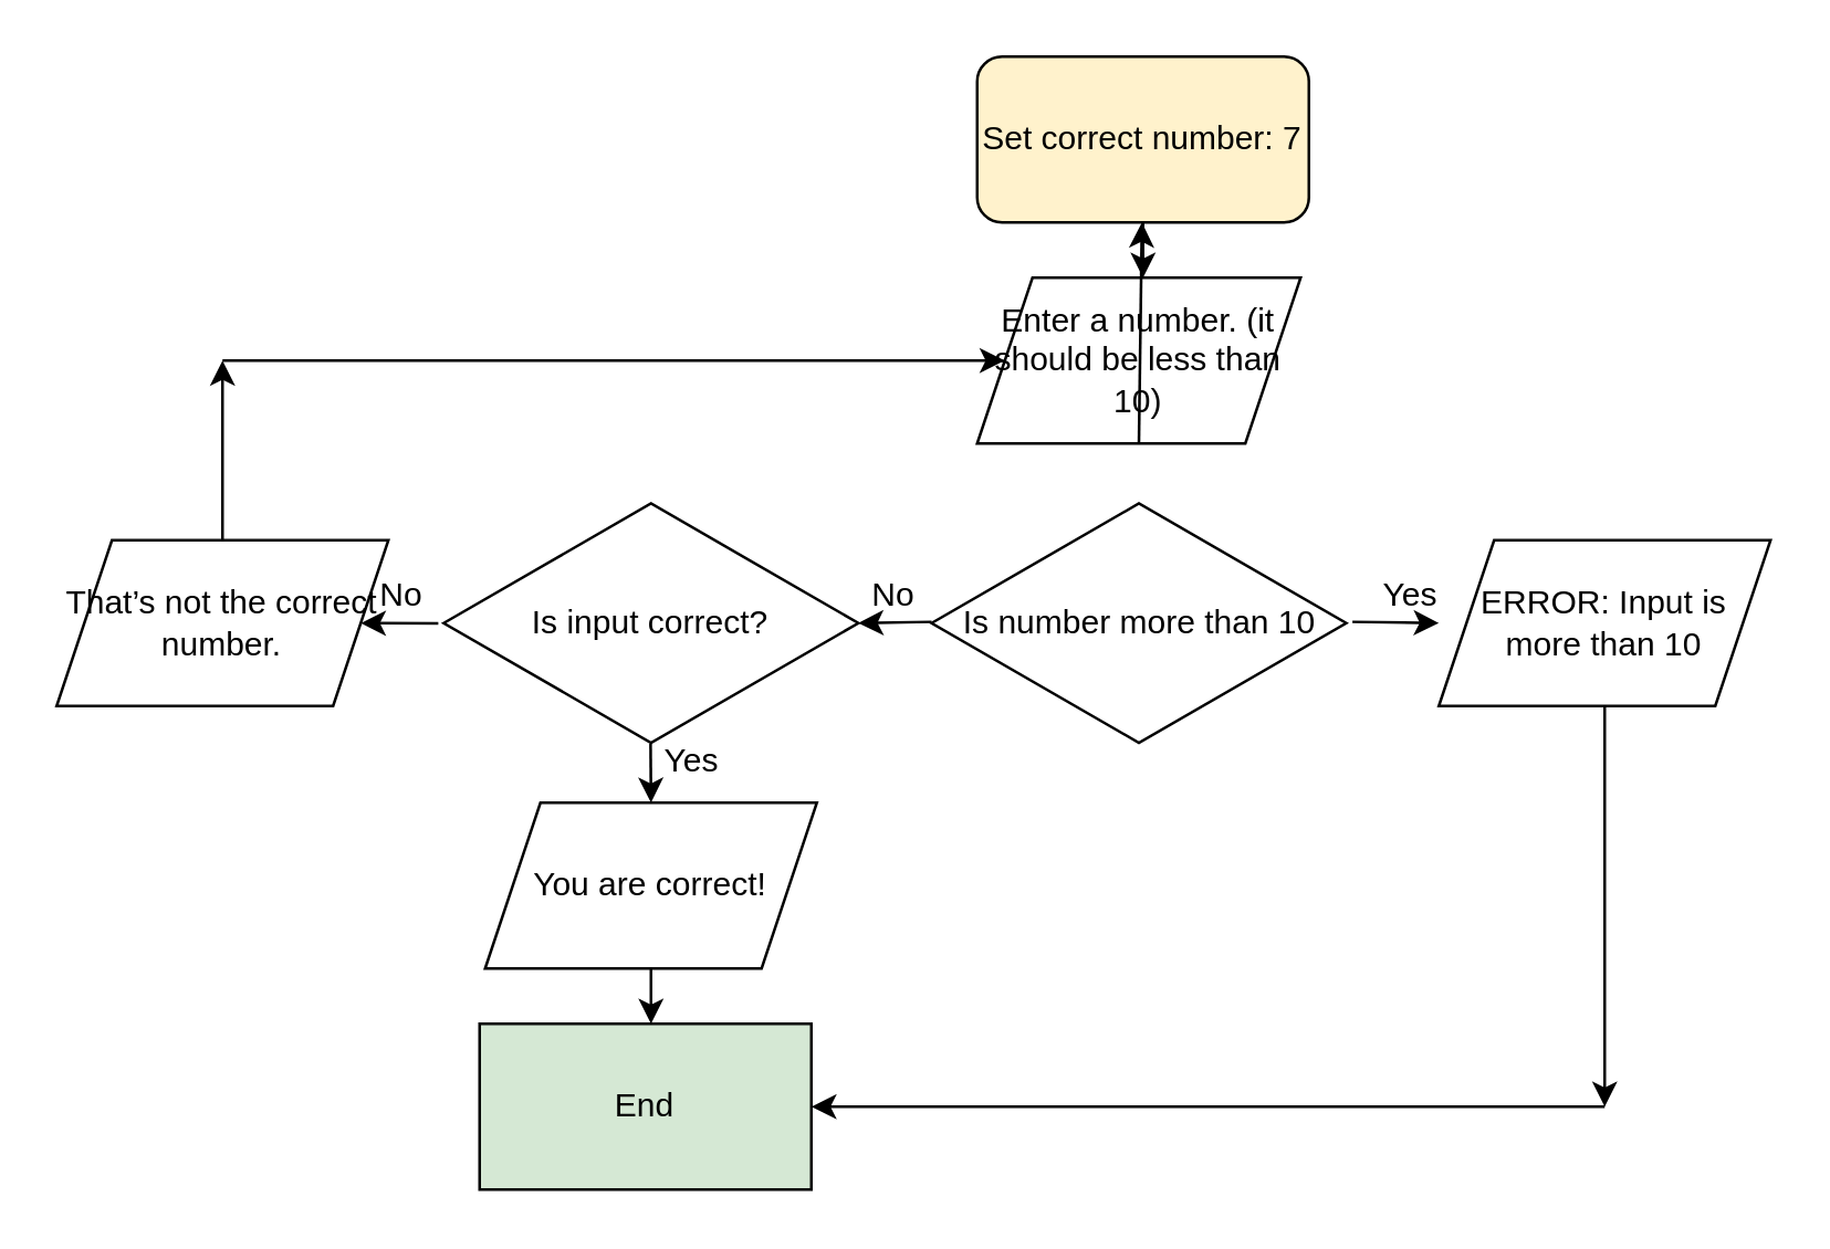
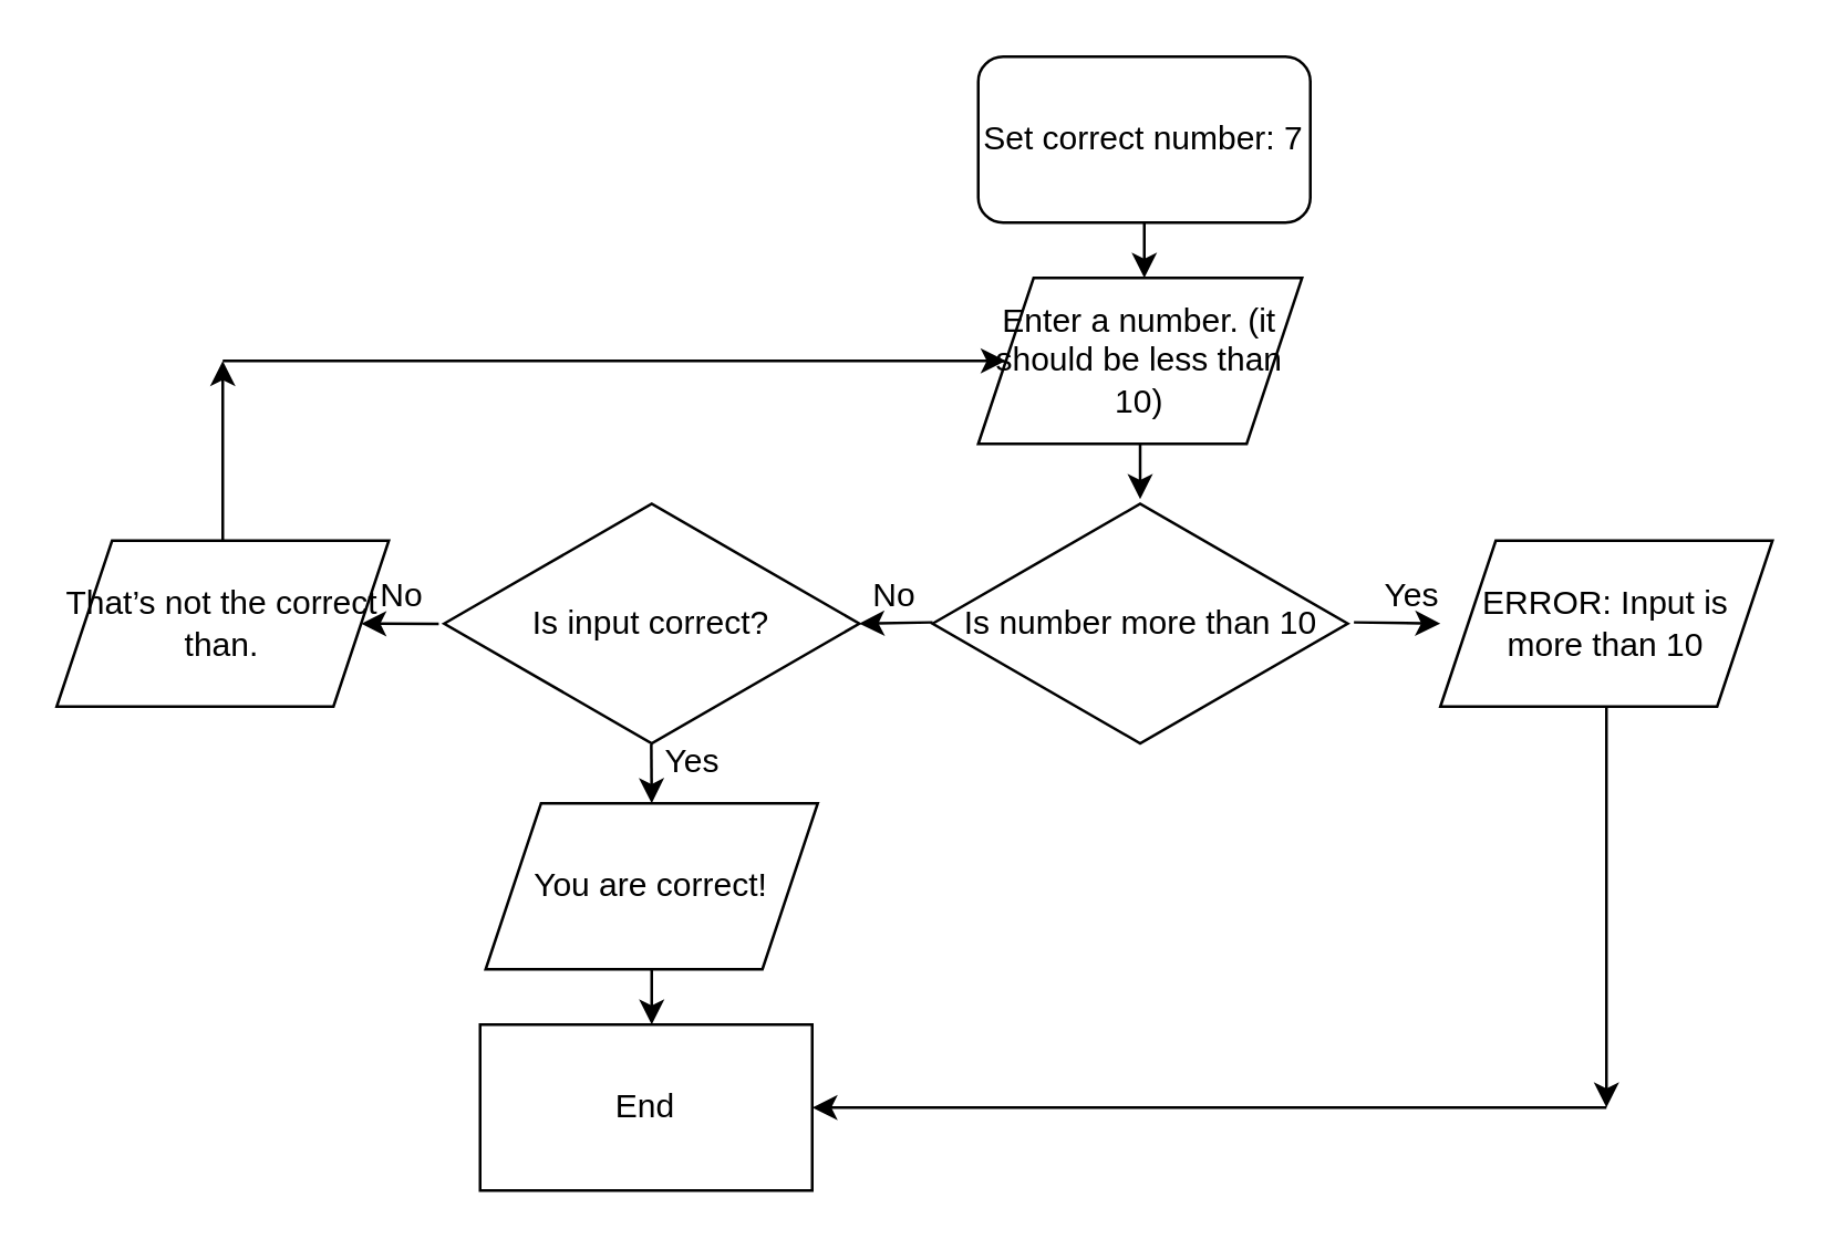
- <mxCell id="16" value="Set correct number: 7" style="rounded=1;whiteSpace=wrap;html=1;fillColor=#fff2cc;" vertex="1" parent="1"><mxGeometry x="353" y="20" width="120" height="60" as="geometry" /></mxCell>
+ <mxCell id="16" value="Set correct number: 7" style="rounded=1;whiteSpace=wrap;html=1;" vertex="1" parent="1"><mxGeometry x="353" y="20" width="120" height="60" as="geometry" /></mxCell>
- <mxCell id="5" value="" style="endArrow=classic;html=1;rounded=0;exitX=0.5;exitY=1;exitDx=0;exitDy=0;" edge="1" parent="1" source="3" target="16"><mxGeometry width="50" height="50" relative="1" as="geometry"><mxPoint x="320" y="260" as="sourcePoint" /><mxPoint x="370" y="210" as="targetPoint" /></mxGeometry></mxCell>
+ <mxCell id="5" value="" style="endArrow=classic;html=1;rounded=0;exitX=0.5;exitY=1;exitDx=0;exitDy=0;" edge="1" parent="1" source="3" target="4"><mxGeometry width="50" height="50" relative="1" as="geometry"><mxPoint x="320" y="260" as="sourcePoint" /><mxPoint x="370" y="210" as="targetPoint" /></mxGeometry></mxCell>
- <mxCell id="18" value="That’s not the correct number." style="shape=parallelogram;perimeter=parallelogramPerimeter;whiteSpace=wrap;html=1;fixedSize=1;" vertex="1" parent="1"><mxGeometry x="20" y="195" width="120" height="60" as="geometry" /></mxCell>
+ <mxCell id="18" value="That’s not the correct than." style="shape=parallelogram;perimeter=parallelogramPerimeter;whiteSpace=wrap;html=1;fixedSize=1;" vertex="1" parent="1"><mxGeometry x="20" y="195" width="120" height="60" as="geometry" /></mxCell>
- <mxCell id="20" value="End" style="rounded=0;whiteSpace=wrap;html=1;fillColor=#d5e8d4;" vertex="1" parent="1"><mxGeometry x="173" y="370" width="120" height="60" as="geometry" /></mxCell>
+ <mxCell id="20" value="End" style="rounded=0;whiteSpace=wrap;html=1;" vertex="1" parent="1"><mxGeometry x="173" y="370" width="120" height="60" as="geometry" /></mxCell>
